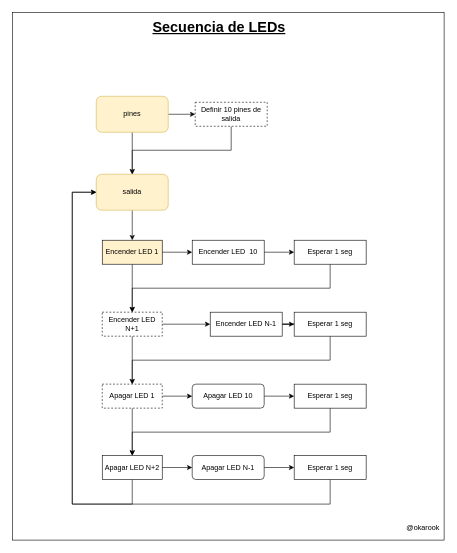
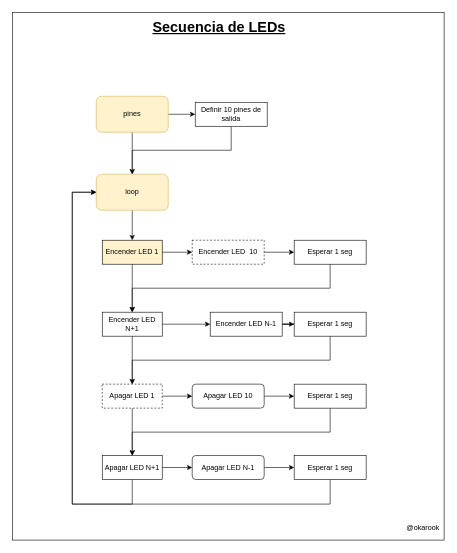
- <mxCell id="9" value="Definir 10 pines de salida" style="rounded=0;whiteSpace=wrap;html=1;dashed=1;" parent="1" vertex="1"><mxGeometry x="325" y="170" width="120" height="40" as="geometry" /></mxCell>
+ <mxCell id="9" value="Definir 10 pines de salida" style="rounded=0;whiteSpace=wrap;html=1;" parent="1" vertex="1"><mxGeometry x="325" y="170" width="120" height="40" as="geometry" /></mxCell>
- <mxCell id="7" value="&lt;span style=&quot;background-color: rgb(255 , 242 , 204)&quot;&gt;&lt;font color=&quot;#030303&quot;&gt;salida&lt;/font&gt;&lt;/span&gt;" style="rounded=1;whiteSpace=wrap;html=1;fillColor=#fff2cc;strokeColor=#d6b656;" parent="1" vertex="1"><mxGeometry x="160" y="290" width="120" height="60" as="geometry" /></mxCell>
+ <mxCell id="7" value="&lt;span style=&quot;background-color: rgb(255 , 242 , 204)&quot;&gt;&lt;font color=&quot;#030303&quot;&gt;loop&lt;/font&gt;&lt;/span&gt;" style="rounded=1;whiteSpace=wrap;html=1;fillColor=#fff2cc;strokeColor=#d6b656;" parent="1" vertex="1"><mxGeometry x="160" y="290" width="120" height="60" as="geometry" /></mxCell>
- <mxCell id="14" value="Encender LED&amp;nbsp; 10" style="whiteSpace=wrap;html=1;rounded=0;" parent="1" vertex="1"><mxGeometry x="320" y="400" width="120" height="40" as="geometry" /></mxCell>
+ <mxCell id="14" value="Encender LED&amp;nbsp; 10" style="whiteSpace=wrap;html=1;rounded=0;dashed=1;" parent="1" vertex="1"><mxGeometry x="320" y="400" width="120" height="40" as="geometry" /></mxCell>
- <mxCell id="19" value="Encender LED N+1" style="rounded=0;whiteSpace=wrap;html=1;dashed=1;" parent="1" vertex="1"><mxGeometry x="170" y="520" width="100" height="40" as="geometry" /></mxCell>
+ <mxCell id="19" value="Encender LED N+1" style="rounded=0;whiteSpace=wrap;html=1;" parent="1" vertex="1"><mxGeometry x="170" y="520" width="100" height="40" as="geometry" /></mxCell>
- <mxCell id="34" value="Apagar LED N+2" style="rounded=0;whiteSpace=wrap;html=1;" parent="1" vertex="1"><mxGeometry x="170" y="759" width="100" height="40" as="geometry" /></mxCell>
+ <mxCell id="34" value="Apagar LED N+1" style="rounded=0;whiteSpace=wrap;html=1;" parent="1" vertex="1"><mxGeometry x="170" y="759" width="100" height="40" as="geometry" /></mxCell>
